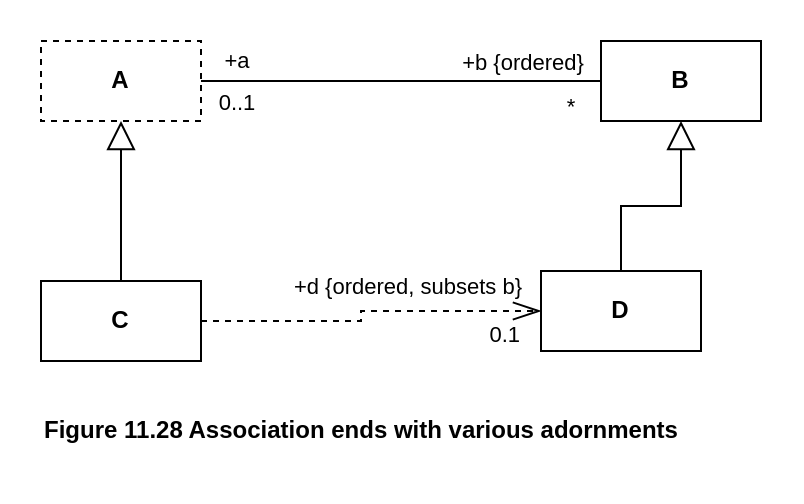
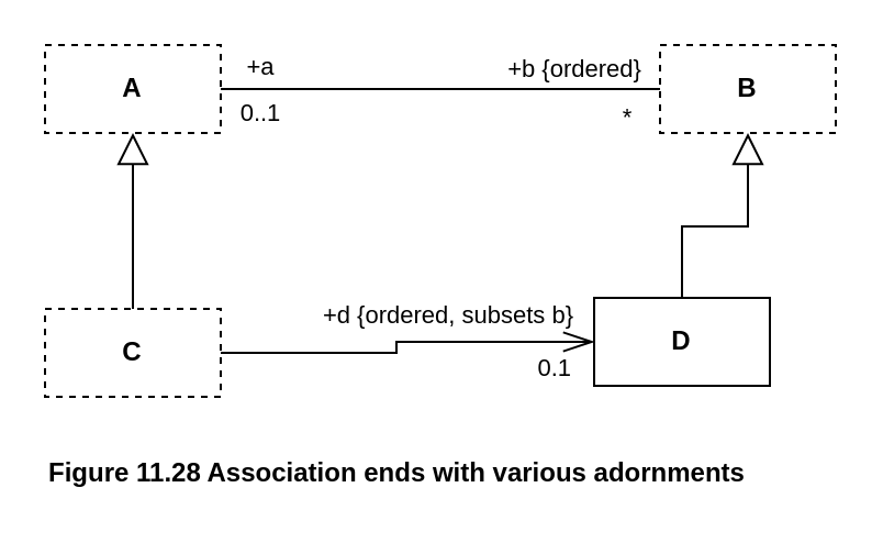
- <mxCell id="15" value="B" style="whiteSpace=wrap;html=1;fontStyle=1" vertex="1" parent="1"><mxGeometry x="300" y="20" width="80" height="40" as="geometry" /></mxCell>
+ <mxCell id="15" value="B" style="whiteSpace=wrap;html=1;fontStyle=1;dashed=1;" vertex="1" parent="1"><mxGeometry x="300" y="20" width="80" height="40" as="geometry" /></mxCell>
- <mxCell id="9" style="edgeStyle=orthogonalEdgeStyle;rounded=0;orthogonalLoop=1;jettySize=auto;html=1;exitX=1;exitY=0.5;exitDx=0;exitDy=0;endSize=12;endArrow=openThin;endFill=0;dashed=1;" edge="1" parent="1" source="12" target="14"><mxGeometry relative="1" as="geometry" /></mxCell>
+ <mxCell id="9" style="edgeStyle=orthogonalEdgeStyle;rounded=0;orthogonalLoop=1;jettySize=auto;html=1;exitX=1;exitY=0.5;exitDx=0;exitDy=0;endSize=12;endArrow=openThin;endFill=0;" edge="1" parent="1" source="12" target="14"><mxGeometry relative="1" as="geometry" /></mxCell>
- <mxCell id="12" value="C" style="whiteSpace=wrap;html=1;fontStyle=1" vertex="1" parent="1"><mxGeometry x="20" y="140" width="80" height="40" as="geometry" /></mxCell>
+ <mxCell id="12" value="C" style="whiteSpace=wrap;html=1;fontStyle=1;dashed=1;" vertex="1" parent="1"><mxGeometry x="20" y="140" width="80" height="40" as="geometry" /></mxCell>
